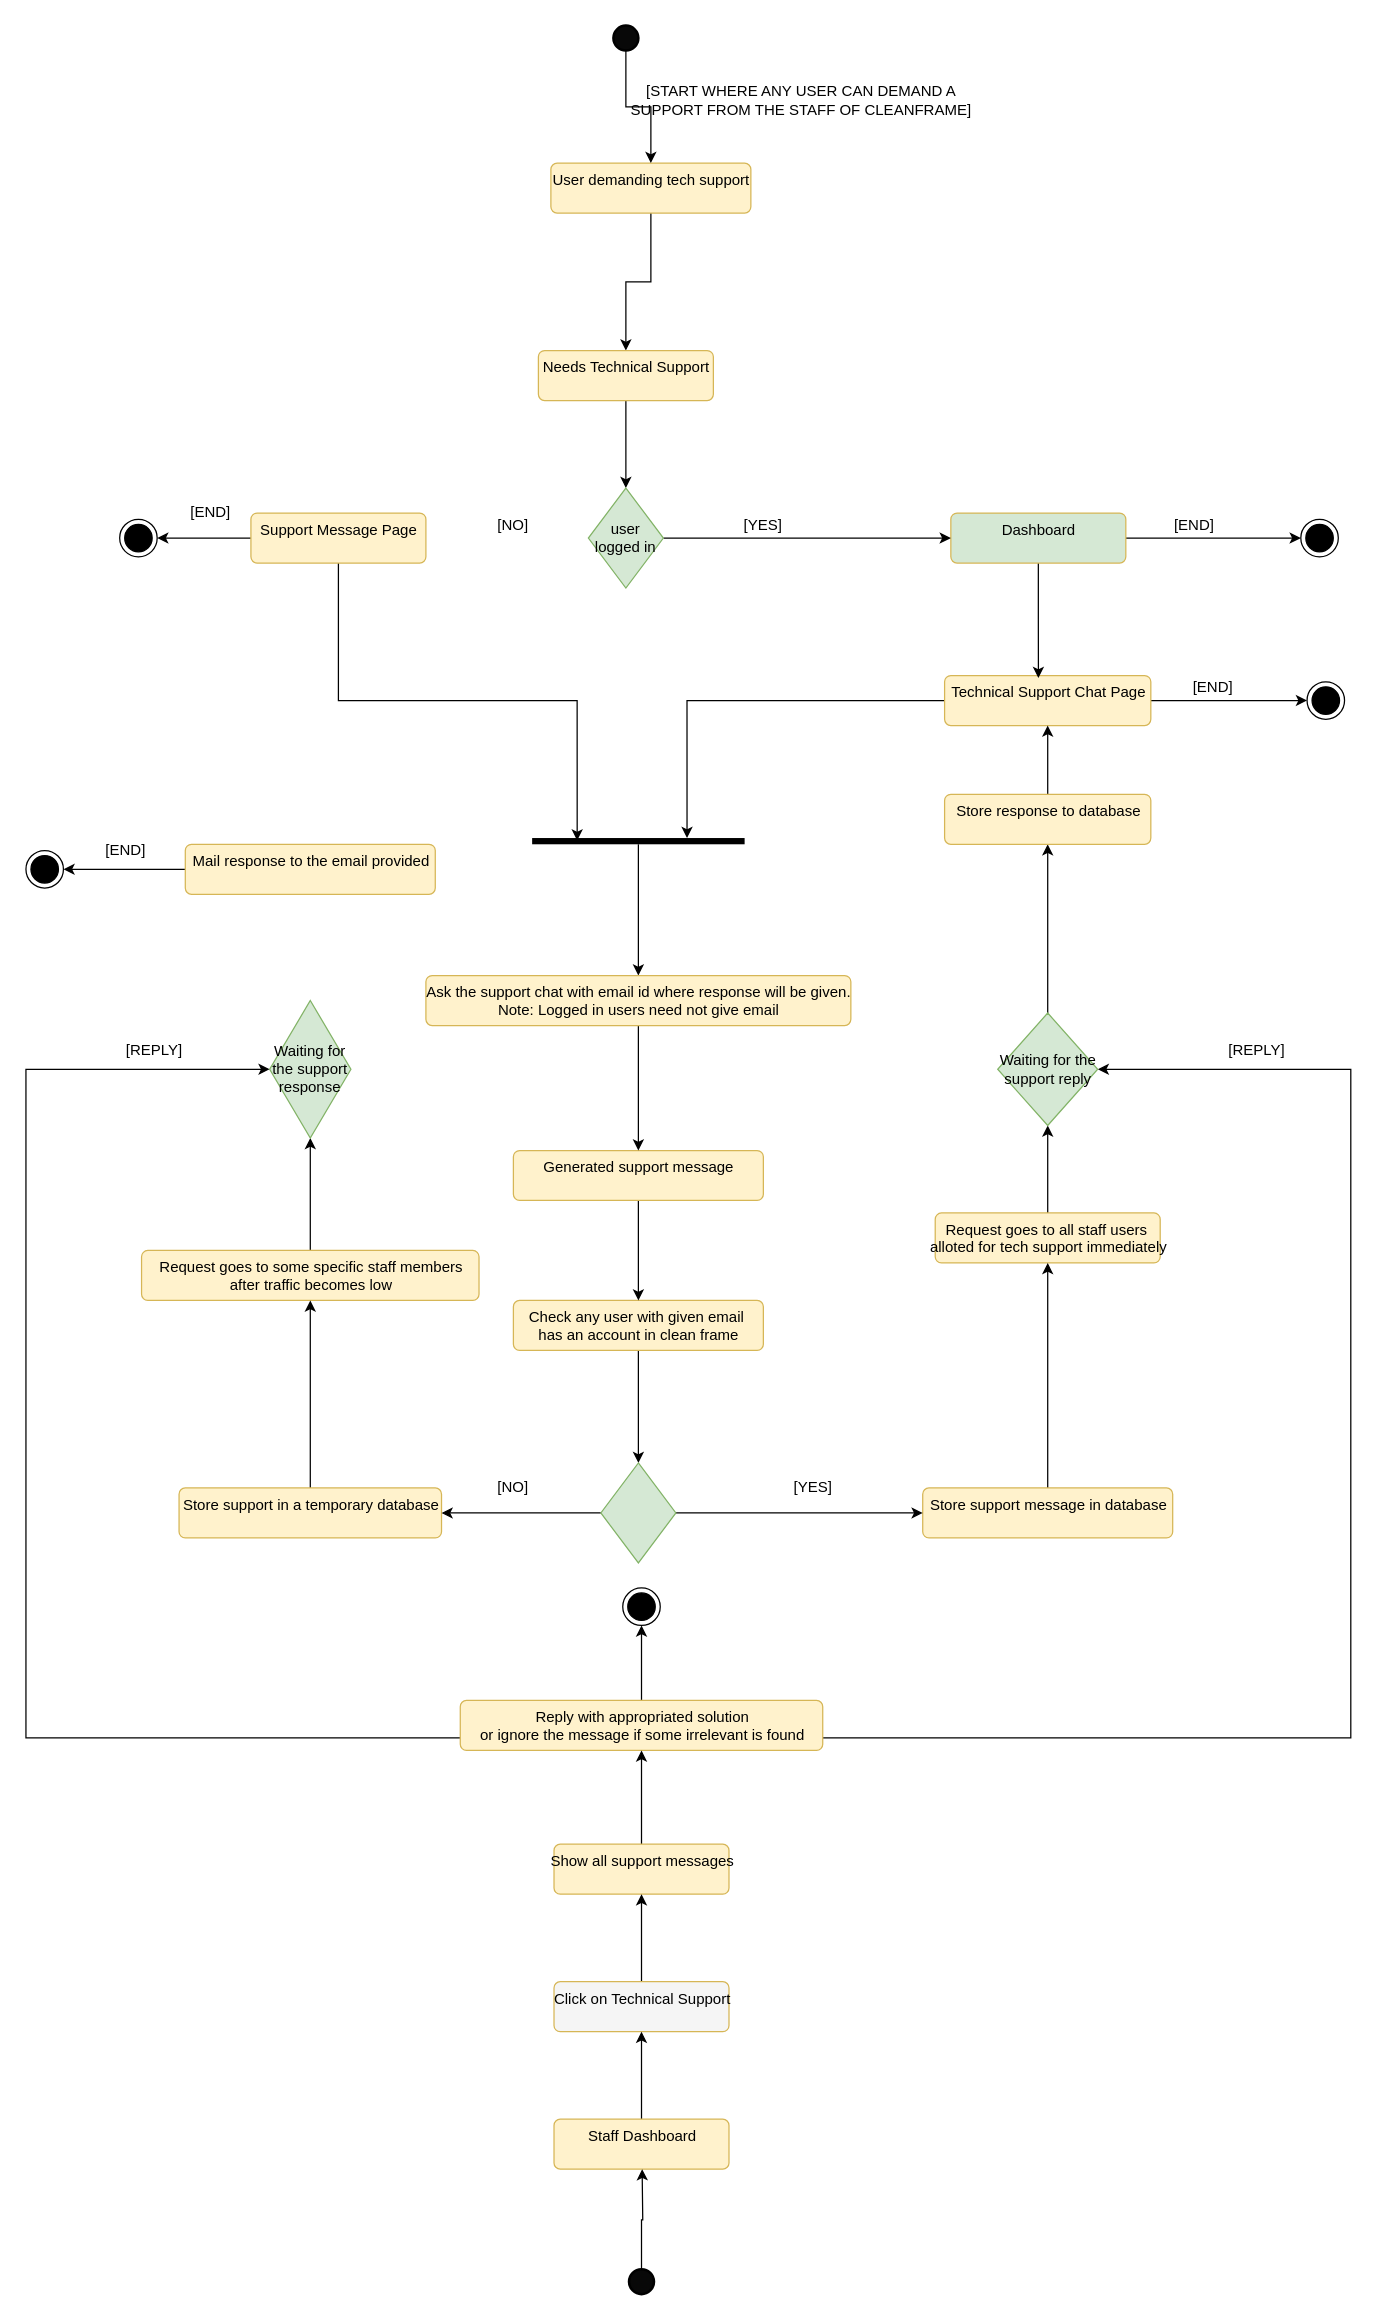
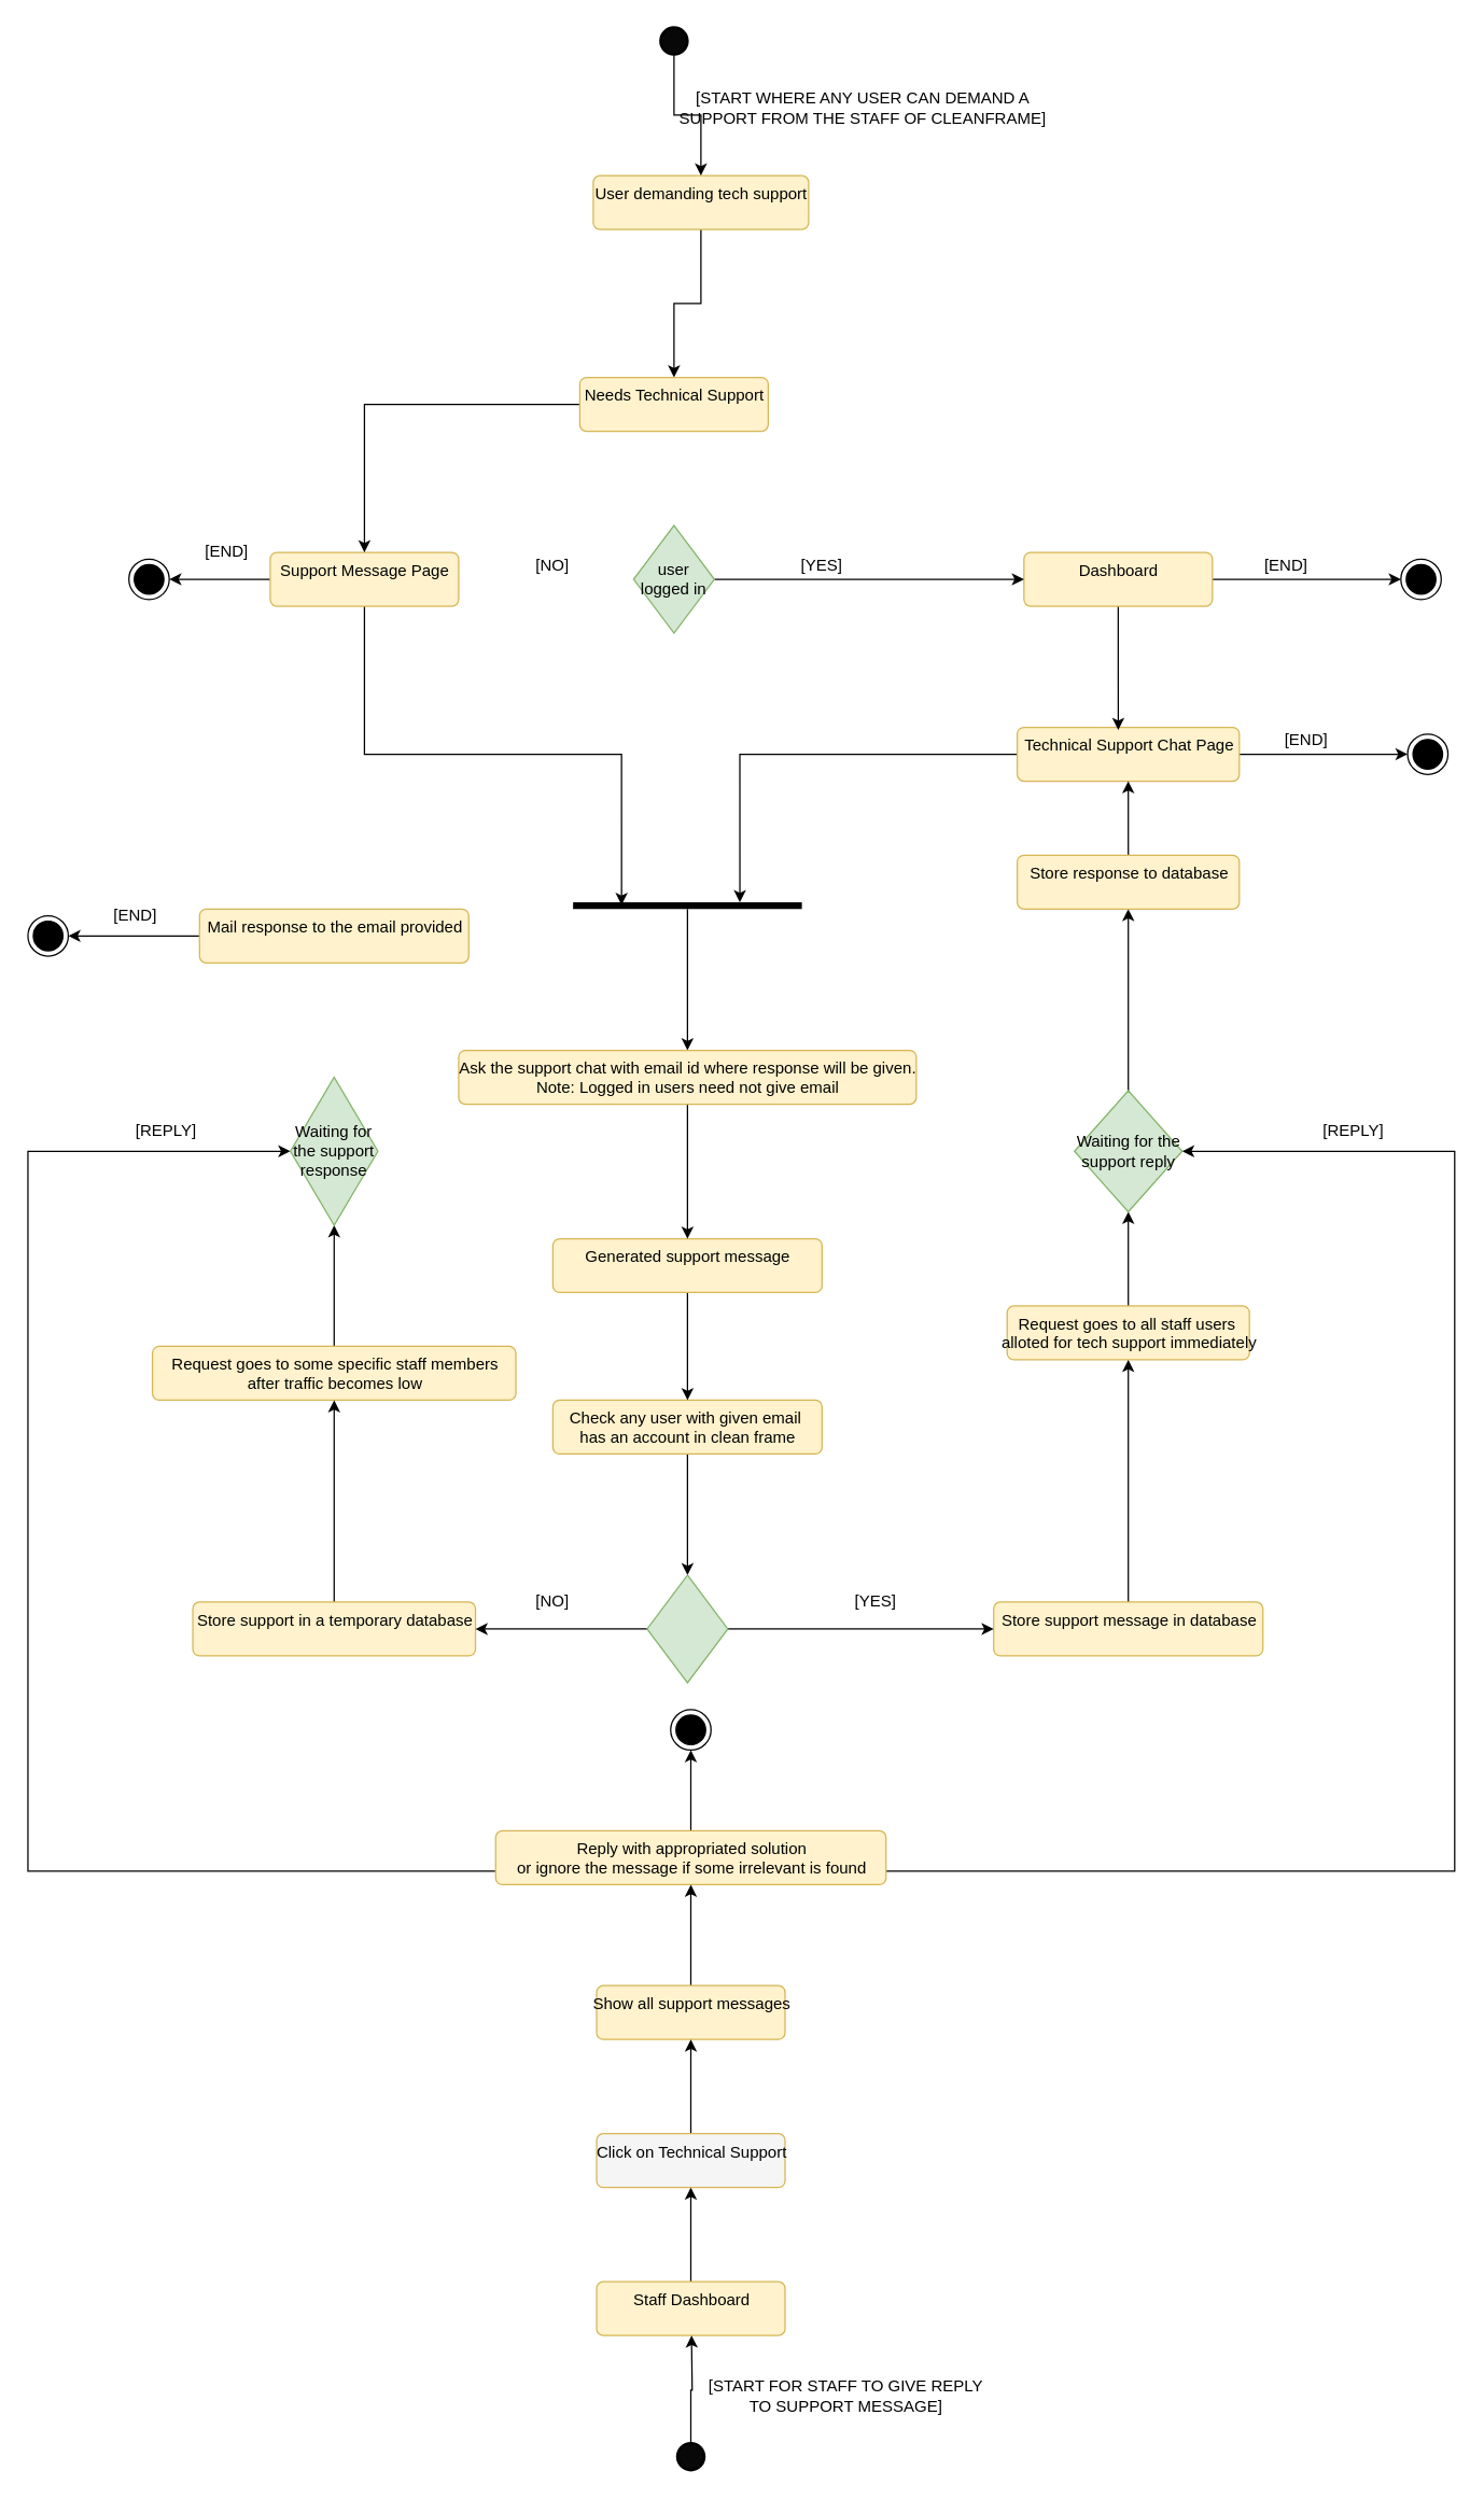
- <mxCell id="38" style="edgeStyle=orthogonalEdgeStyle;rounded=0;orthogonalLoop=1;jettySize=auto;html=1;entryX=0.5;entryY=0;entryDx=0;entryDy=0;" parent="1" source="39" target="50" edge="1"><mxGeometry relative="1" as="geometry" /></mxCell>
+ <mxCell id="38" style="edgeStyle=orthogonalEdgeStyle;rounded=0;orthogonalLoop=1;jettySize=auto;html=1;" parent="1" source="39" target="37" edge="1"><mxGeometry relative="1" as="geometry" /></mxCell>
- <mxCell id="42" value="Dashboard" style="html=1;align=center;verticalAlign=top;rounded=1;absoluteArcSize=1;arcSize=10;dashed=0;fillColor=#d5e8d4;strokeColor=#d6b656;" parent="1" vertex="1"><mxGeometry x="760" y="410" width="140" height="40" as="geometry" /></mxCell>
+ <mxCell id="42" value="Dashboard" style="html=1;align=center;verticalAlign=top;rounded=1;absoluteArcSize=1;arcSize=10;dashed=0;fillColor=#fff2cc;strokeColor=#d6b656;" parent="1" vertex="1"><mxGeometry x="760" y="410" width="140" height="40" as="geometry" /></mxCell>
+ <mxCell id="72" value="[START FOR STAFF TO GIVE REPLY TO SUPPORT MESSAGE]" style="text;html=1;strokeColor=none;fillColor=none;align=center;verticalAlign=middle;whiteSpace=wrap;rounded=0;" parent="1" vertex="1"><mxGeometry x="517.5" y="1770" width="220" height="20" as="geometry" /></mxCell>
